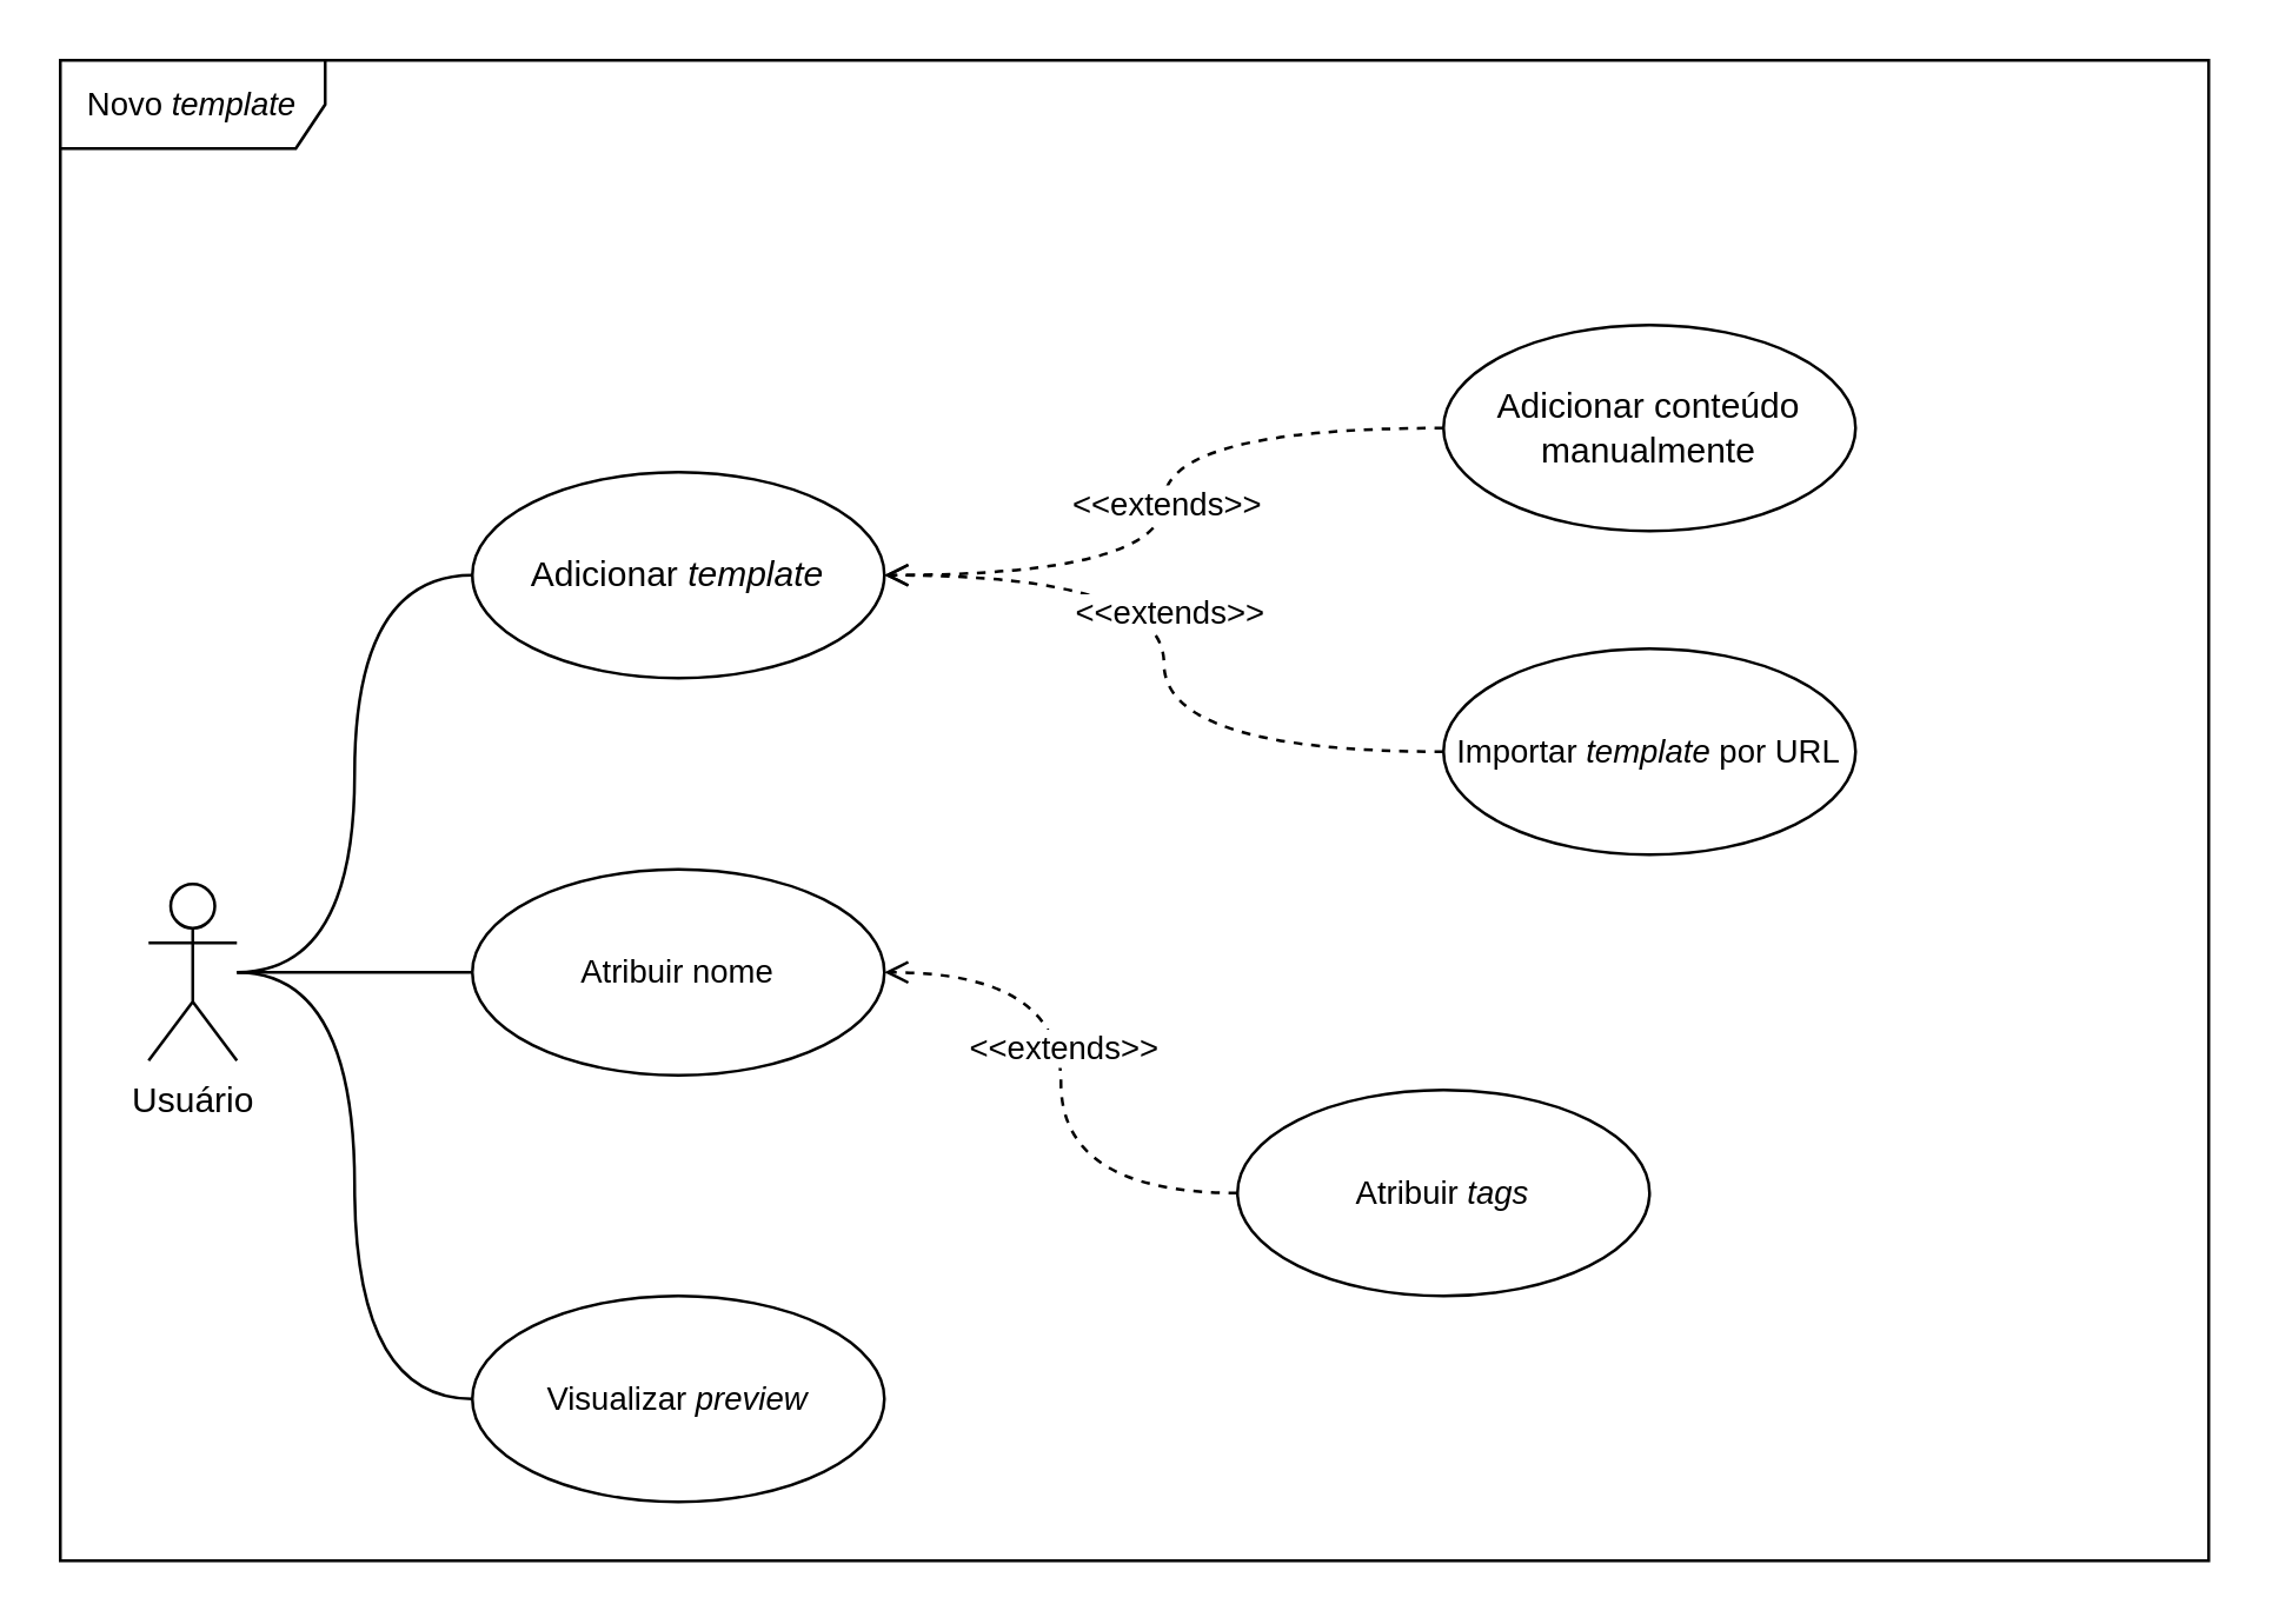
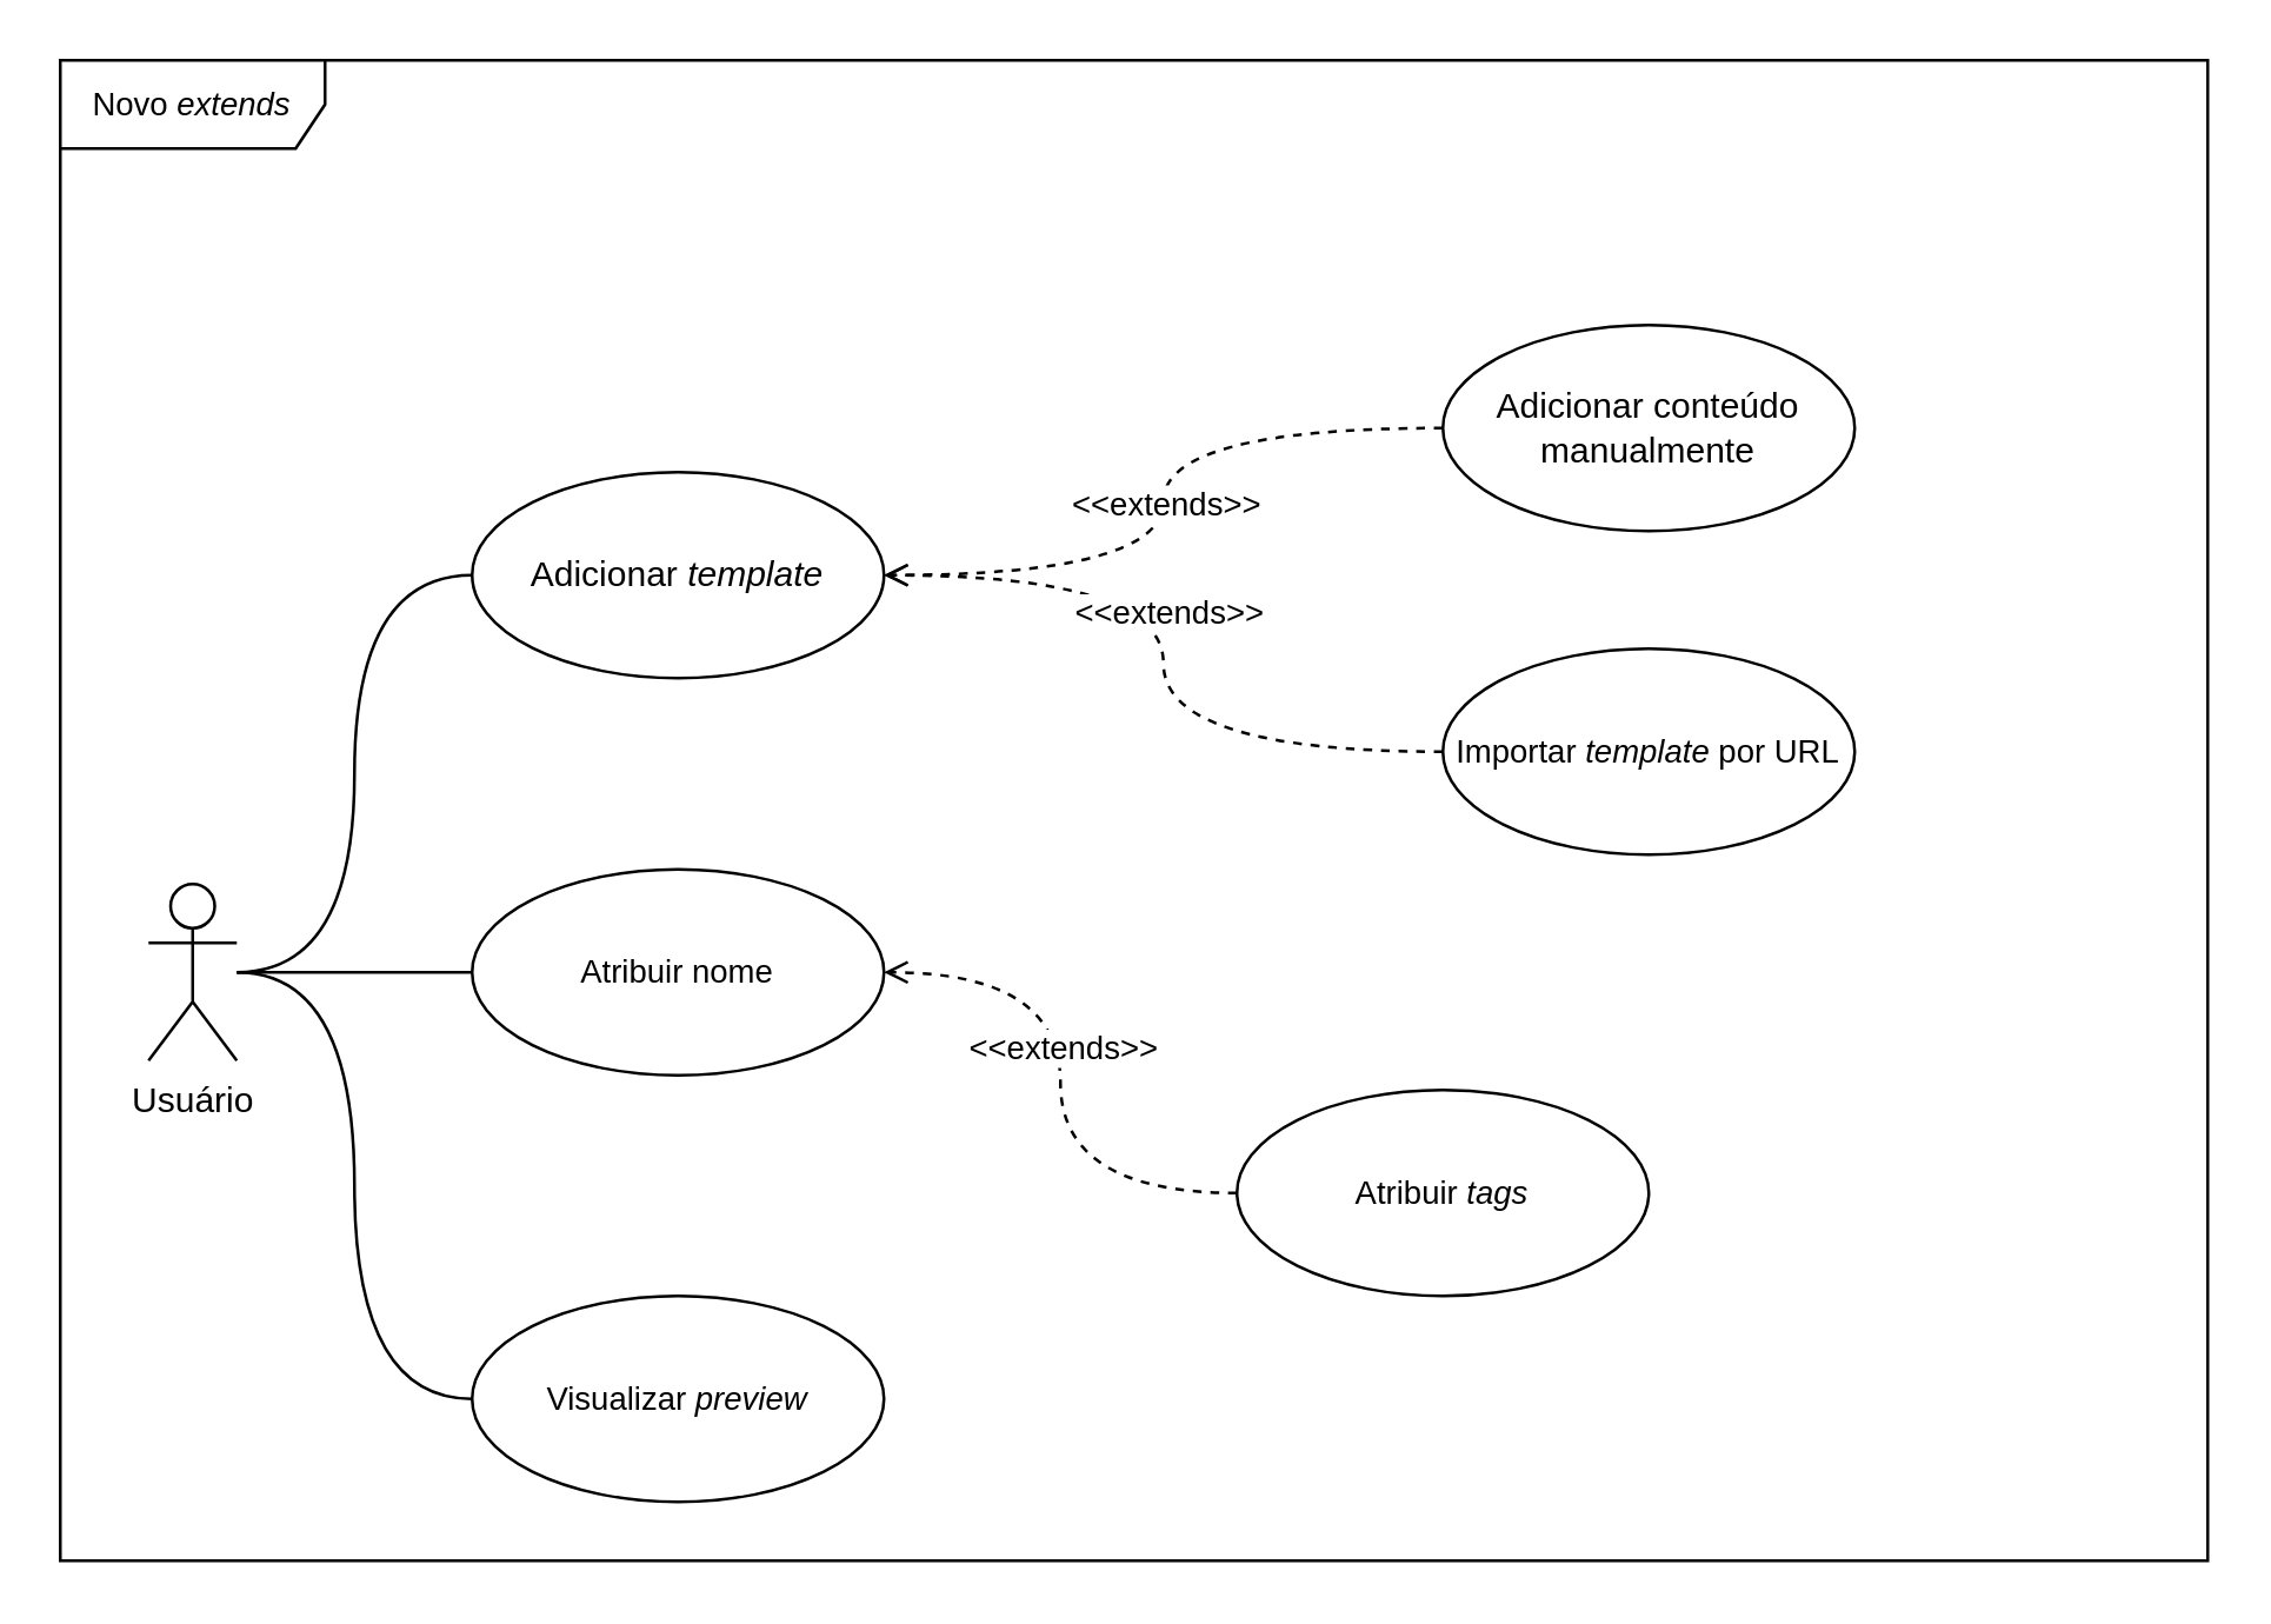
- <mxCell id="18" value="Novo &lt;i&gt;template&lt;/i&gt;" style="shape=umlFrame;whiteSpace=wrap;html=1;pointerEvents=0;fontFamily=Helvetica;fontSize=11;fontColor=default;labelBackgroundColor=default;width=90;height=30;" parent="1" vertex="1"><mxGeometry x="20" y="20" width="730" height="510" as="geometry" /></mxCell>
+ <mxCell id="18" value="Novo &lt;i&gt;extends&lt;/i&gt;" style="shape=umlFrame;whiteSpace=wrap;html=1;pointerEvents=0;fontFamily=Helvetica;fontSize=11;fontColor=default;labelBackgroundColor=default;width=90;height=30;" parent="1" vertex="1"><mxGeometry x="20" y="20" width="730" height="510" as="geometry" /></mxCell>
